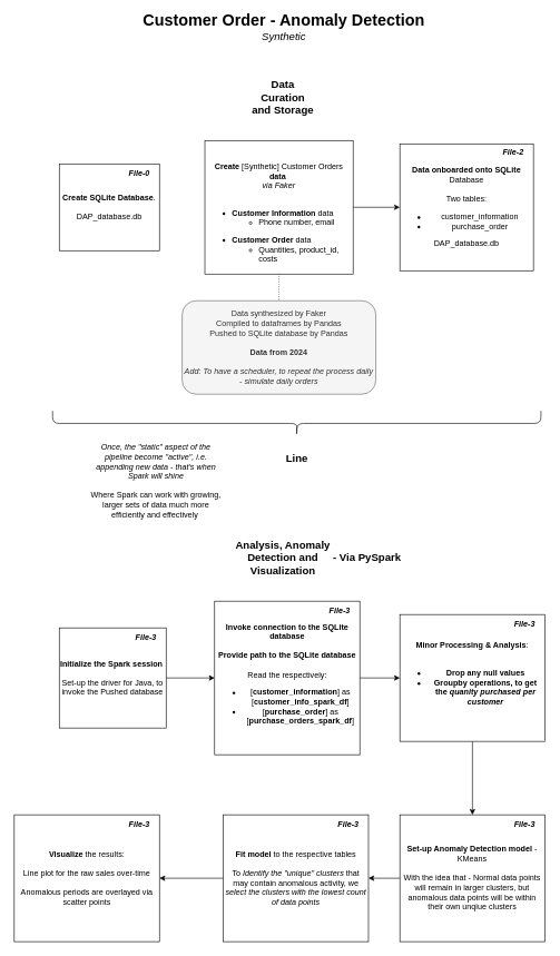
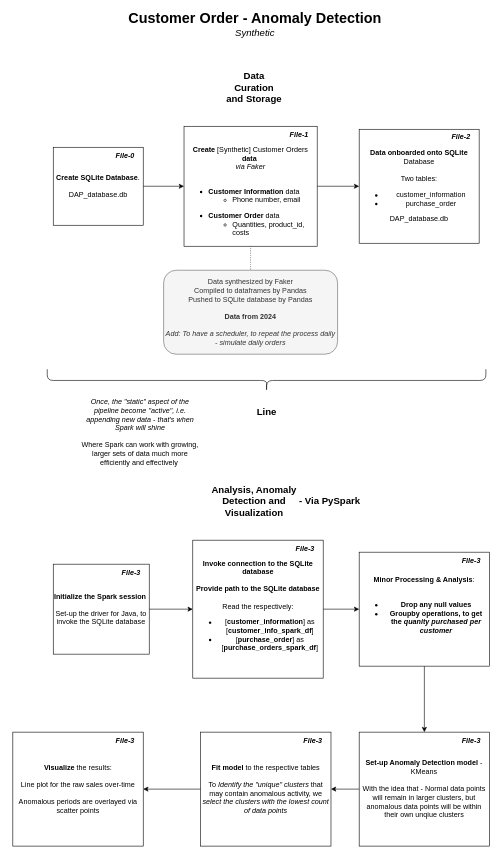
+ <mxCell id="15" value="&lt;i&gt;&lt;b&gt;File-1&lt;/b&gt;&lt;/i&gt;" style="text;html=1;align=center;verticalAlign=middle;whiteSpace=wrap;rounded=0;" vertex="1" parent="1"><mxGeometry x="468" y="210" width="60" height="30" as="geometry" /></mxCell>
+ <mxCell id="8" value="" style="edgeStyle=orthogonalEdgeStyle;rounded=0;orthogonalLoop=1;jettySize=auto;html=1;" parent="1" source="9" target="4" edge="1"><mxGeometry relative="1" as="geometry" /></mxCell>
- <mxCell id="19" value="&lt;b&gt;Initialize the Spark session&amp;nbsp;&lt;/b&gt;&lt;div&gt;&lt;b&gt;&lt;br&gt;&lt;/b&gt;&lt;/div&gt;&lt;div&gt;Set-up the driver for Java, to invoke the Pushed database&lt;/div&gt;" style="rounded=0;whiteSpace=wrap;html=1;" vertex="1" parent="1"><mxGeometry x="88" y="940" width="160" height="150" as="geometry" /></mxCell>
+ <mxCell id="19" value="&lt;b&gt;Initialize the Spark session&amp;nbsp;&lt;/b&gt;&lt;div&gt;&lt;b&gt;&lt;br&gt;&lt;/b&gt;&lt;/div&gt;&lt;div&gt;Set-up the driver for Java, to invoke the SQLite database&lt;/div&gt;" style="rounded=0;whiteSpace=wrap;html=1;" vertex="1" parent="1"><mxGeometry x="88" y="940" width="160" height="150" as="geometry" /></mxCell>
